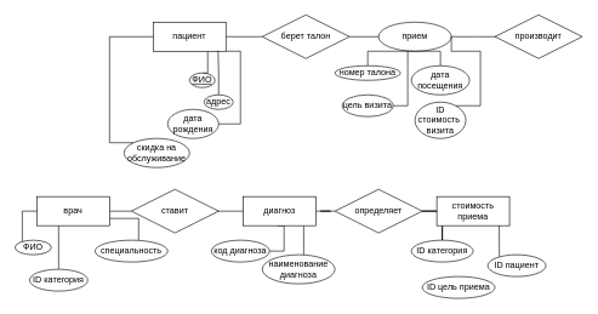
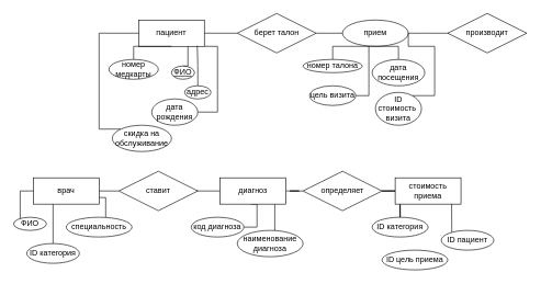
+ <mxCell id="6" style="edgeStyle=orthogonalEdgeStyle;rounded=0;orthogonalLoop=1;jettySize=auto;html=1;endArrow=none;endFill=0;" edge="1" parent="1" source="7" target="3"><mxGeometry relative="1" as="geometry" /></mxCell>
+ <mxCell id="7" value="номер медкарты" style="ellipse;whiteSpace=wrap;html=1;align=center;" vertex="1" parent="1"><mxGeometry x="165" y="90" width="75" height="30" as="geometry" /></mxCell>
- <mxCell id="48" value="специальность" style="ellipse;whiteSpace=wrap;html=1;align=center;" vertex="1" parent="1"><mxGeometry x="130" y="330" width="100" height="30" as="geometry" /></mxCell>
+ <mxCell id="48" value="специальность" style="ellipse;whiteSpace=wrap;html=1;align=center;" vertex="1" parent="1"><mxGeometry x="100" y="330" width="100" height="30" as="geometry" /></mxCell>
